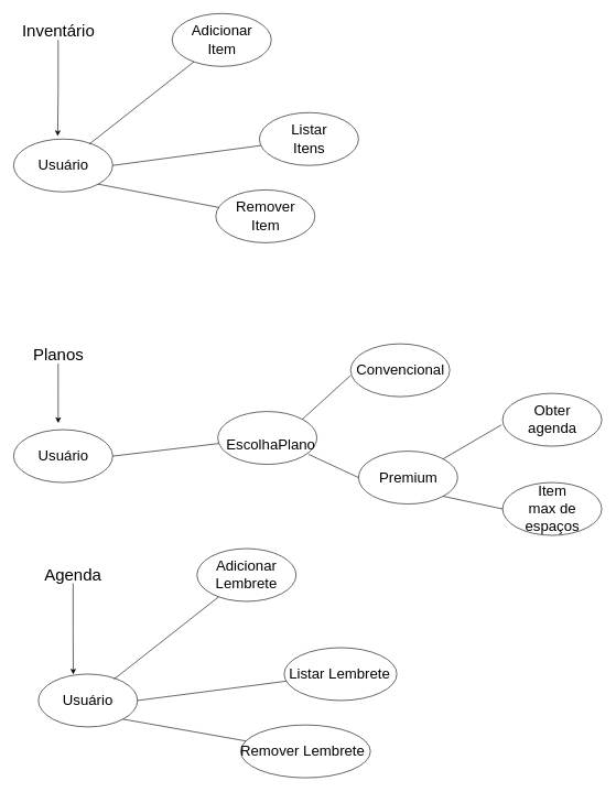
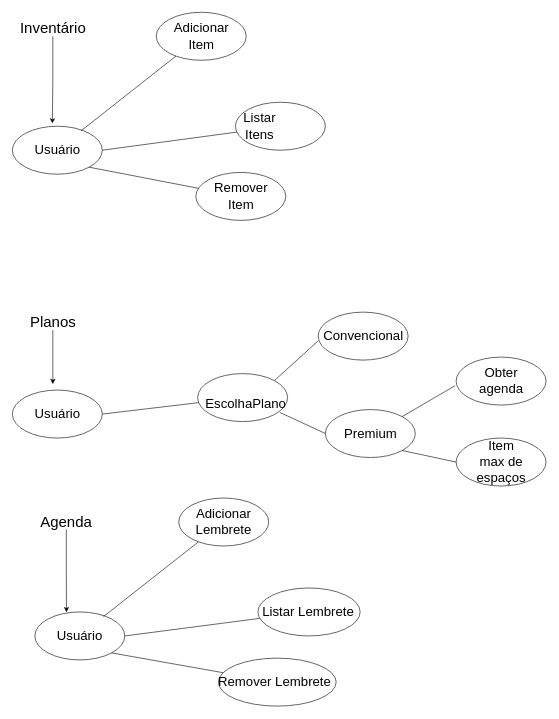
- <mxCell id="8" value="&lt;font style=&quot;font-size: 22px;&quot;&gt;Listar Itens&lt;/font&gt;" style="text;html=1;align=center;verticalAlign=middle;whiteSpace=wrap;rounded=0;arcSize=12;imageHeight=24;" vertex="1" parent="1"><mxGeometry x="429.5" y="197.5" width="75" height="25" as="geometry" /></mxCell>
+ <mxCell id="8" value="&lt;font style=&quot;font-size: 22px;&quot;&gt;Listar Itens&lt;/font&gt;" style="text;html=1;align=center;verticalAlign=middle;whiteSpace=wrap;rounded=0;arcSize=12;imageHeight=24;" vertex="1" parent="1"><mxGeometry x="394.5" y="197.5" width="75" height="25" as="geometry" /></mxCell>
